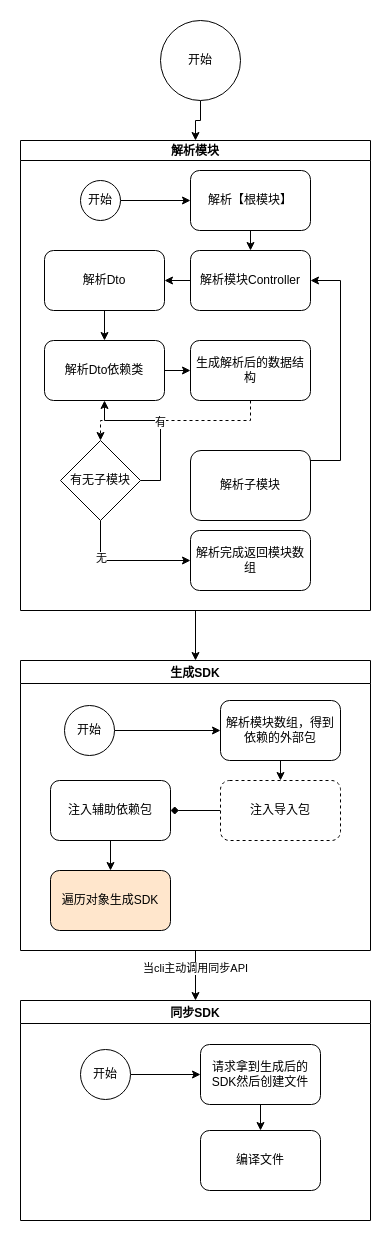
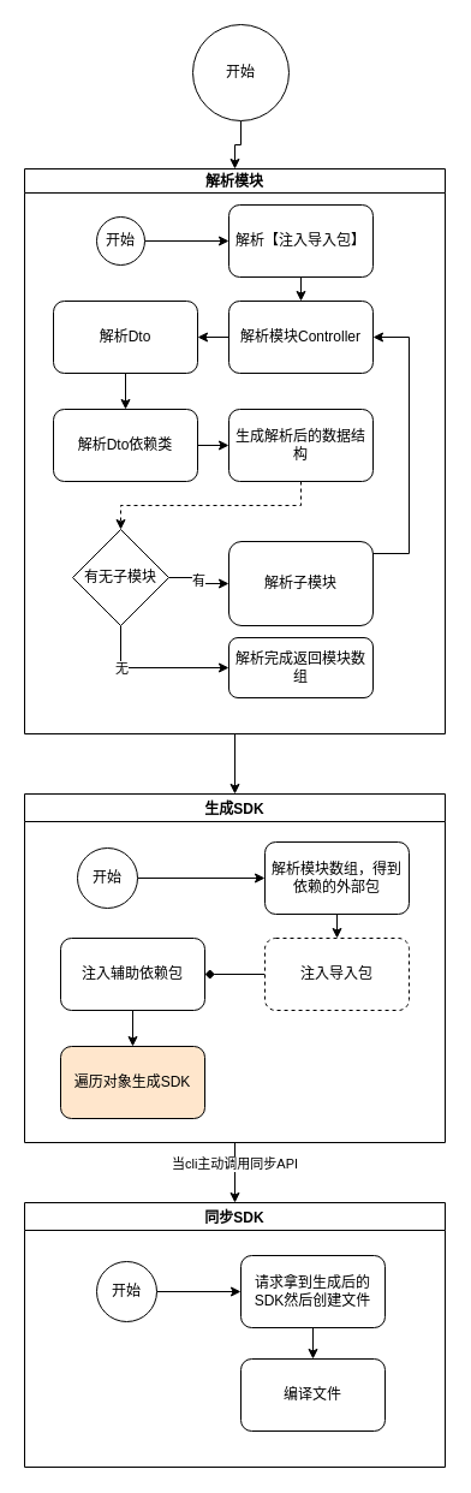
- <mxCell id="5" value="解析【根模块】" style="rounded=1;whiteSpace=wrap;html=1;" vertex="1" parent="3"><mxGeometry x="170" y="30" width="120" height="60" as="geometry" /></mxCell>
+ <mxCell id="5" value="解析【注入导入包】" style="rounded=1;whiteSpace=wrap;html=1;" vertex="1" parent="3"><mxGeometry x="170" y="30" width="120" height="60" as="geometry" /></mxCell>
- <mxCell id="18" value="有" style="edgeStyle=orthogonalEdgeStyle;rounded=0;orthogonalLoop=1;jettySize=auto;html=1;exitX=1;exitY=0.5;exitDx=0;exitDy=0;" edge="1" parent="3" source="21" target="13"><mxGeometry relative="1" as="geometry" /></mxCell>
+ <mxCell id="18" value="有" style="edgeStyle=orthogonalEdgeStyle;rounded=0;orthogonalLoop=1;jettySize=auto;html=1;exitX=1;exitY=0.5;exitDx=0;exitDy=0;entryX=0;entryY=0.5;entryDx=0;entryDy=0;" edge="1" parent="3" source="21" target="17"><mxGeometry relative="1" as="geometry" /></mxCell>
- <mxCell id="22" value="解析完成返回模块数组" style="rounded=1;whiteSpace=wrap;html=1;" vertex="1" parent="3"><mxGeometry x="170" y="390" width="120" height="60" as="geometry" /></mxCell>
+ <mxCell id="22" value="解析完成返回模块数组" style="rounded=1;whiteSpace=wrap;html=1;" vertex="1" parent="3"><mxGeometry x="170" y="390" width="120" height="50" as="geometry" /></mxCell>
